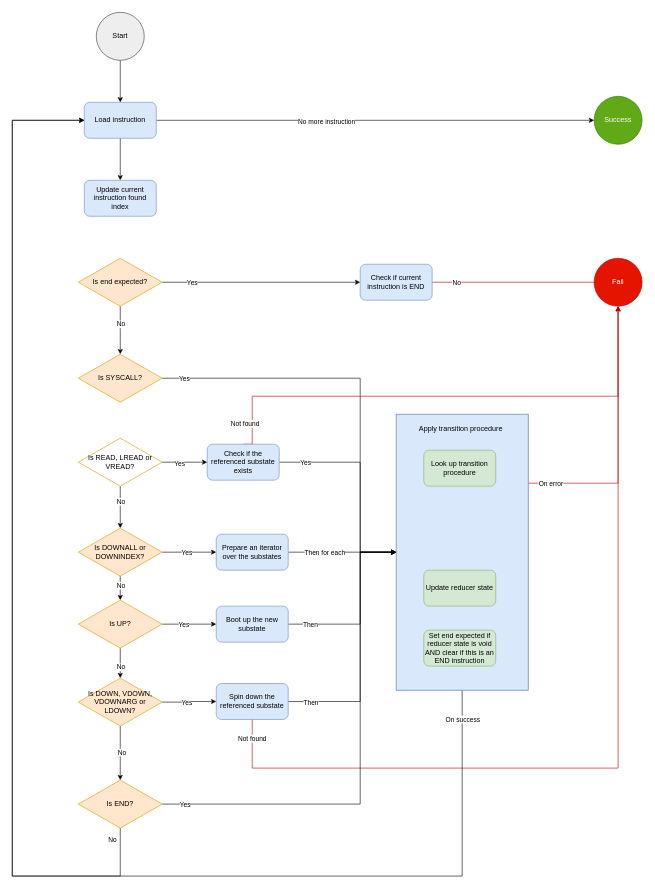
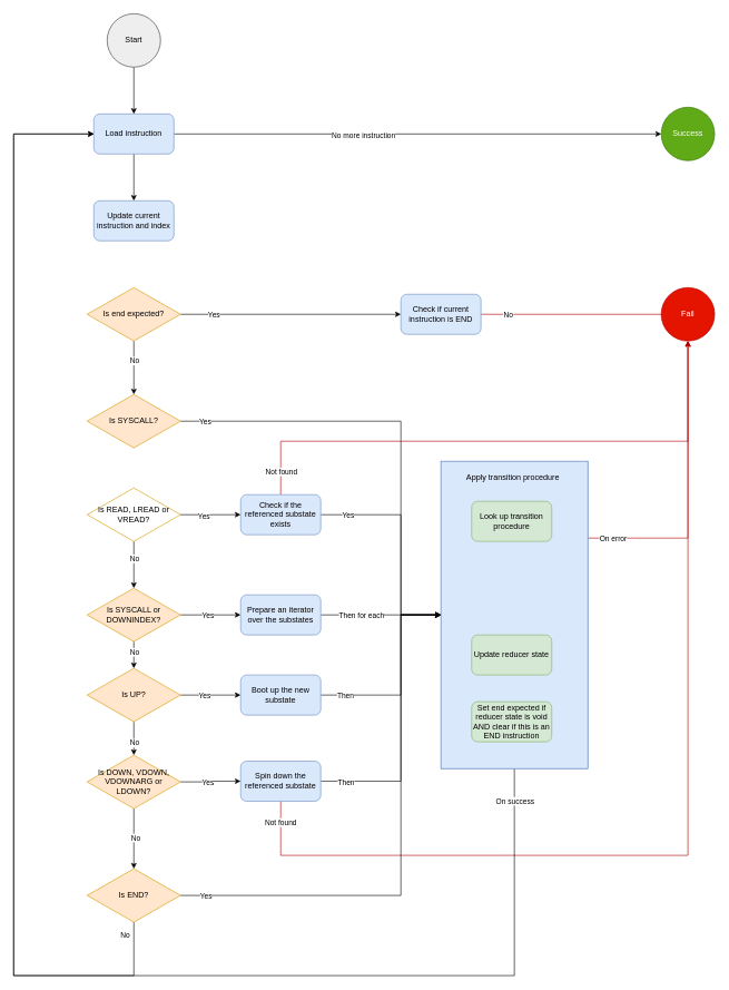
- <mxCell id="8" value="Update current instruction found index" style="rounded=1;whiteSpace=wrap;html=1;fillColor=#dae8fc;strokeColor=#6c8ebf;" vertex="1" parent="1"><mxGeometry x="140" y="300" width="120" height="60" as="geometry" /></mxCell>
+ <mxCell id="8" value="Update current instruction and index" style="rounded=1;whiteSpace=wrap;html=1;fillColor=#dae8fc;strokeColor=#6c8ebf;" vertex="1" parent="1"><mxGeometry x="140" y="300" width="120" height="60" as="geometry" /></mxCell>
- <mxCell id="30" value="Check if the referenced substate exists" style="rounded=1;whiteSpace=wrap;html=1;fillColor=#dae8fc;strokeColor=#6c8ebf;" vertex="1" parent="1"><mxGeometry x="345" y="740" width="120" height="60" as="geometry" /></mxCell>
+ <mxCell id="30" value="Check if the referenced substate exists" style="rounded=1;whiteSpace=wrap;html=1;fillColor=#dae8fc;strokeColor=#6c8ebf;" vertex="1" parent="1"><mxGeometry x="360" y="740" width="120" height="60" as="geometry" /></mxCell>
- <mxCell id="35" value="Is DOWNALL or DOWNINDEX?" style="rhombus;whiteSpace=wrap;html=1;fillColor=#ffe6cc;strokeColor=#d79b00;" vertex="1" parent="1"><mxGeometry x="130" y="880" width="140" height="80" as="geometry" /></mxCell>
+ <mxCell id="35" value="Is SYSCALL or DOWNINDEX?" style="rhombus;whiteSpace=wrap;html=1;fillColor=#ffe6cc;strokeColor=#d79b00;" vertex="1" parent="1"><mxGeometry x="130" y="880" width="140" height="80" as="geometry" /></mxCell>
